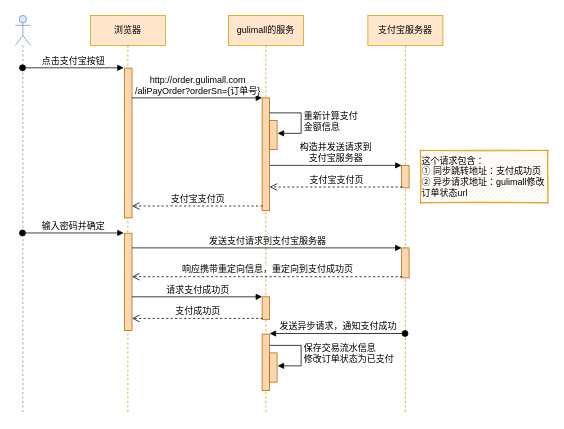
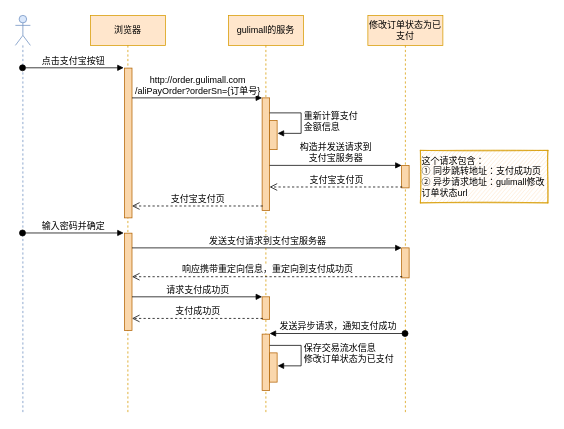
- <mxCell id="14" value="支付宝服务器" style="shape=umlLifeline;perimeter=lifelinePerimeter;whiteSpace=wrap;html=1;container=1;collapsible=0;recursiveResize=0;outlineConnect=0;comic=0;sketch=0;fontSize=12;fillColor=#ffe6cc;strokeColor=#d79b00;" vertex="1" parent="1"><mxGeometry x="490" y="20" width="100" height="530" as="geometry" /></mxCell>
+ <mxCell id="14" value="修改订单状态为已支付" style="shape=umlLifeline;perimeter=lifelinePerimeter;whiteSpace=wrap;html=1;container=1;collapsible=0;recursiveResize=0;outlineConnect=0;comic=0;sketch=0;fontSize=12;fillColor=#ffe6cc;strokeColor=#d79b00;" vertex="1" parent="1"><mxGeometry x="490" y="20" width="100" height="530" as="geometry" /></mxCell>
